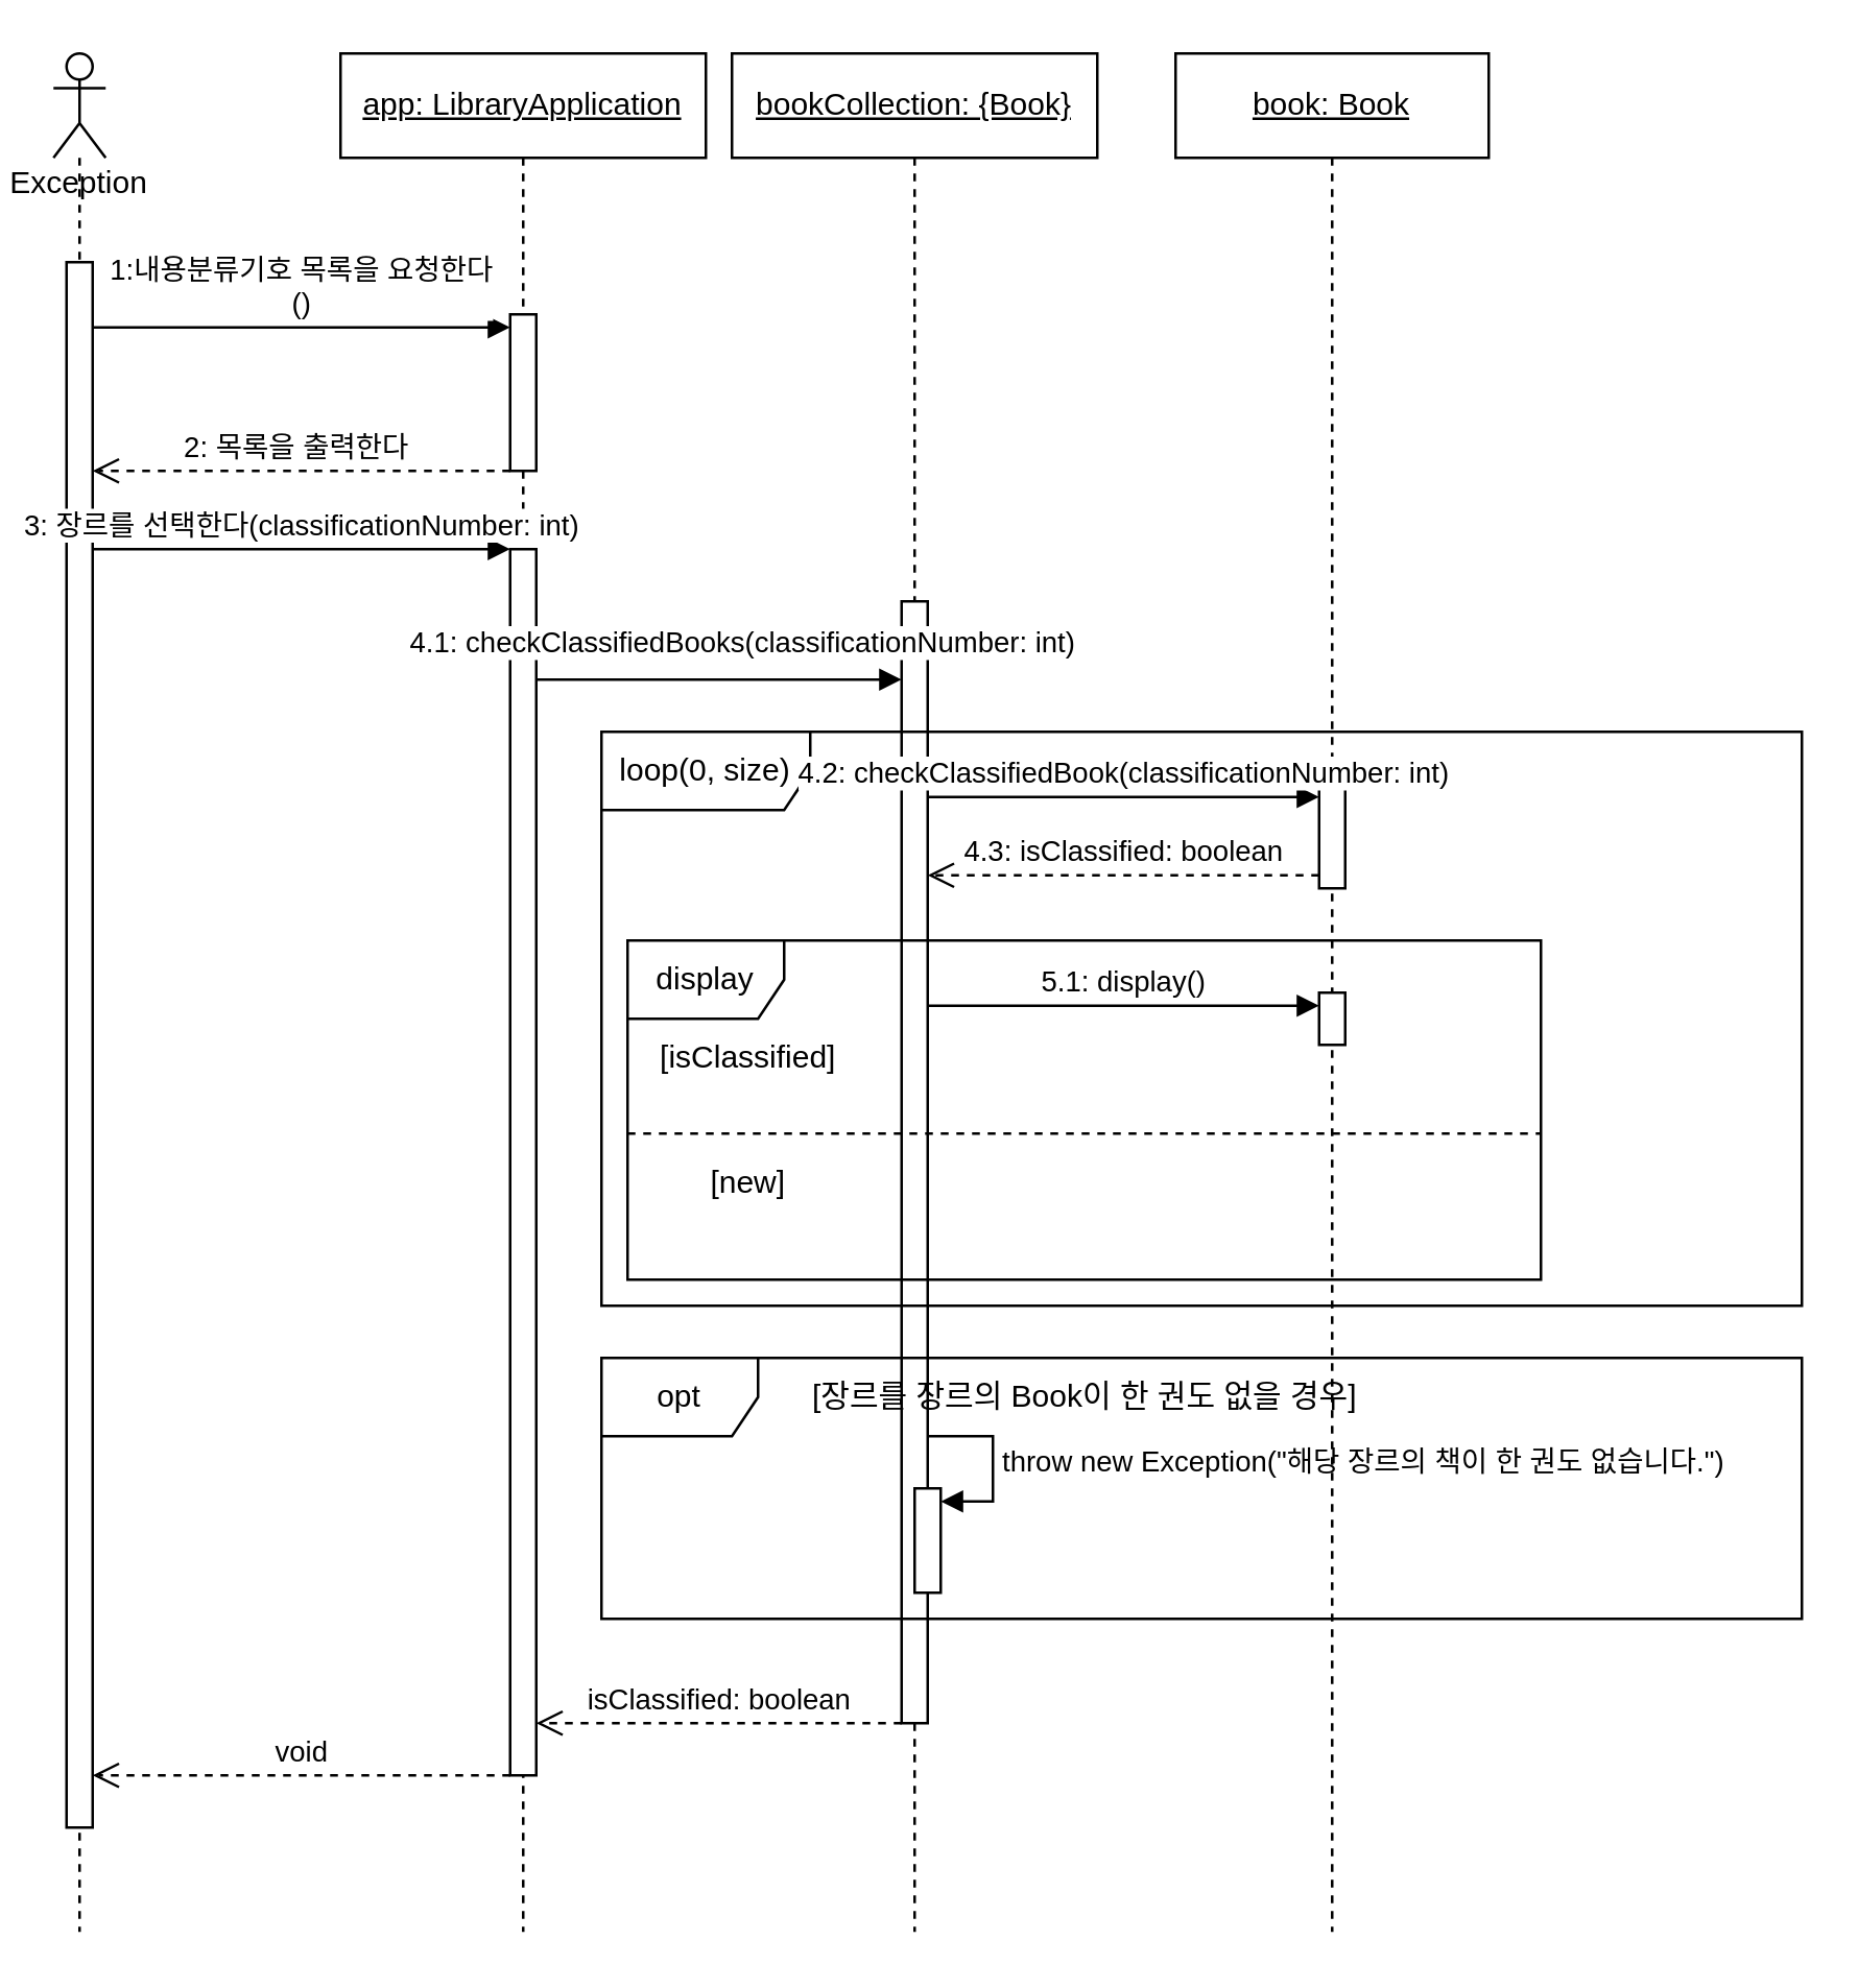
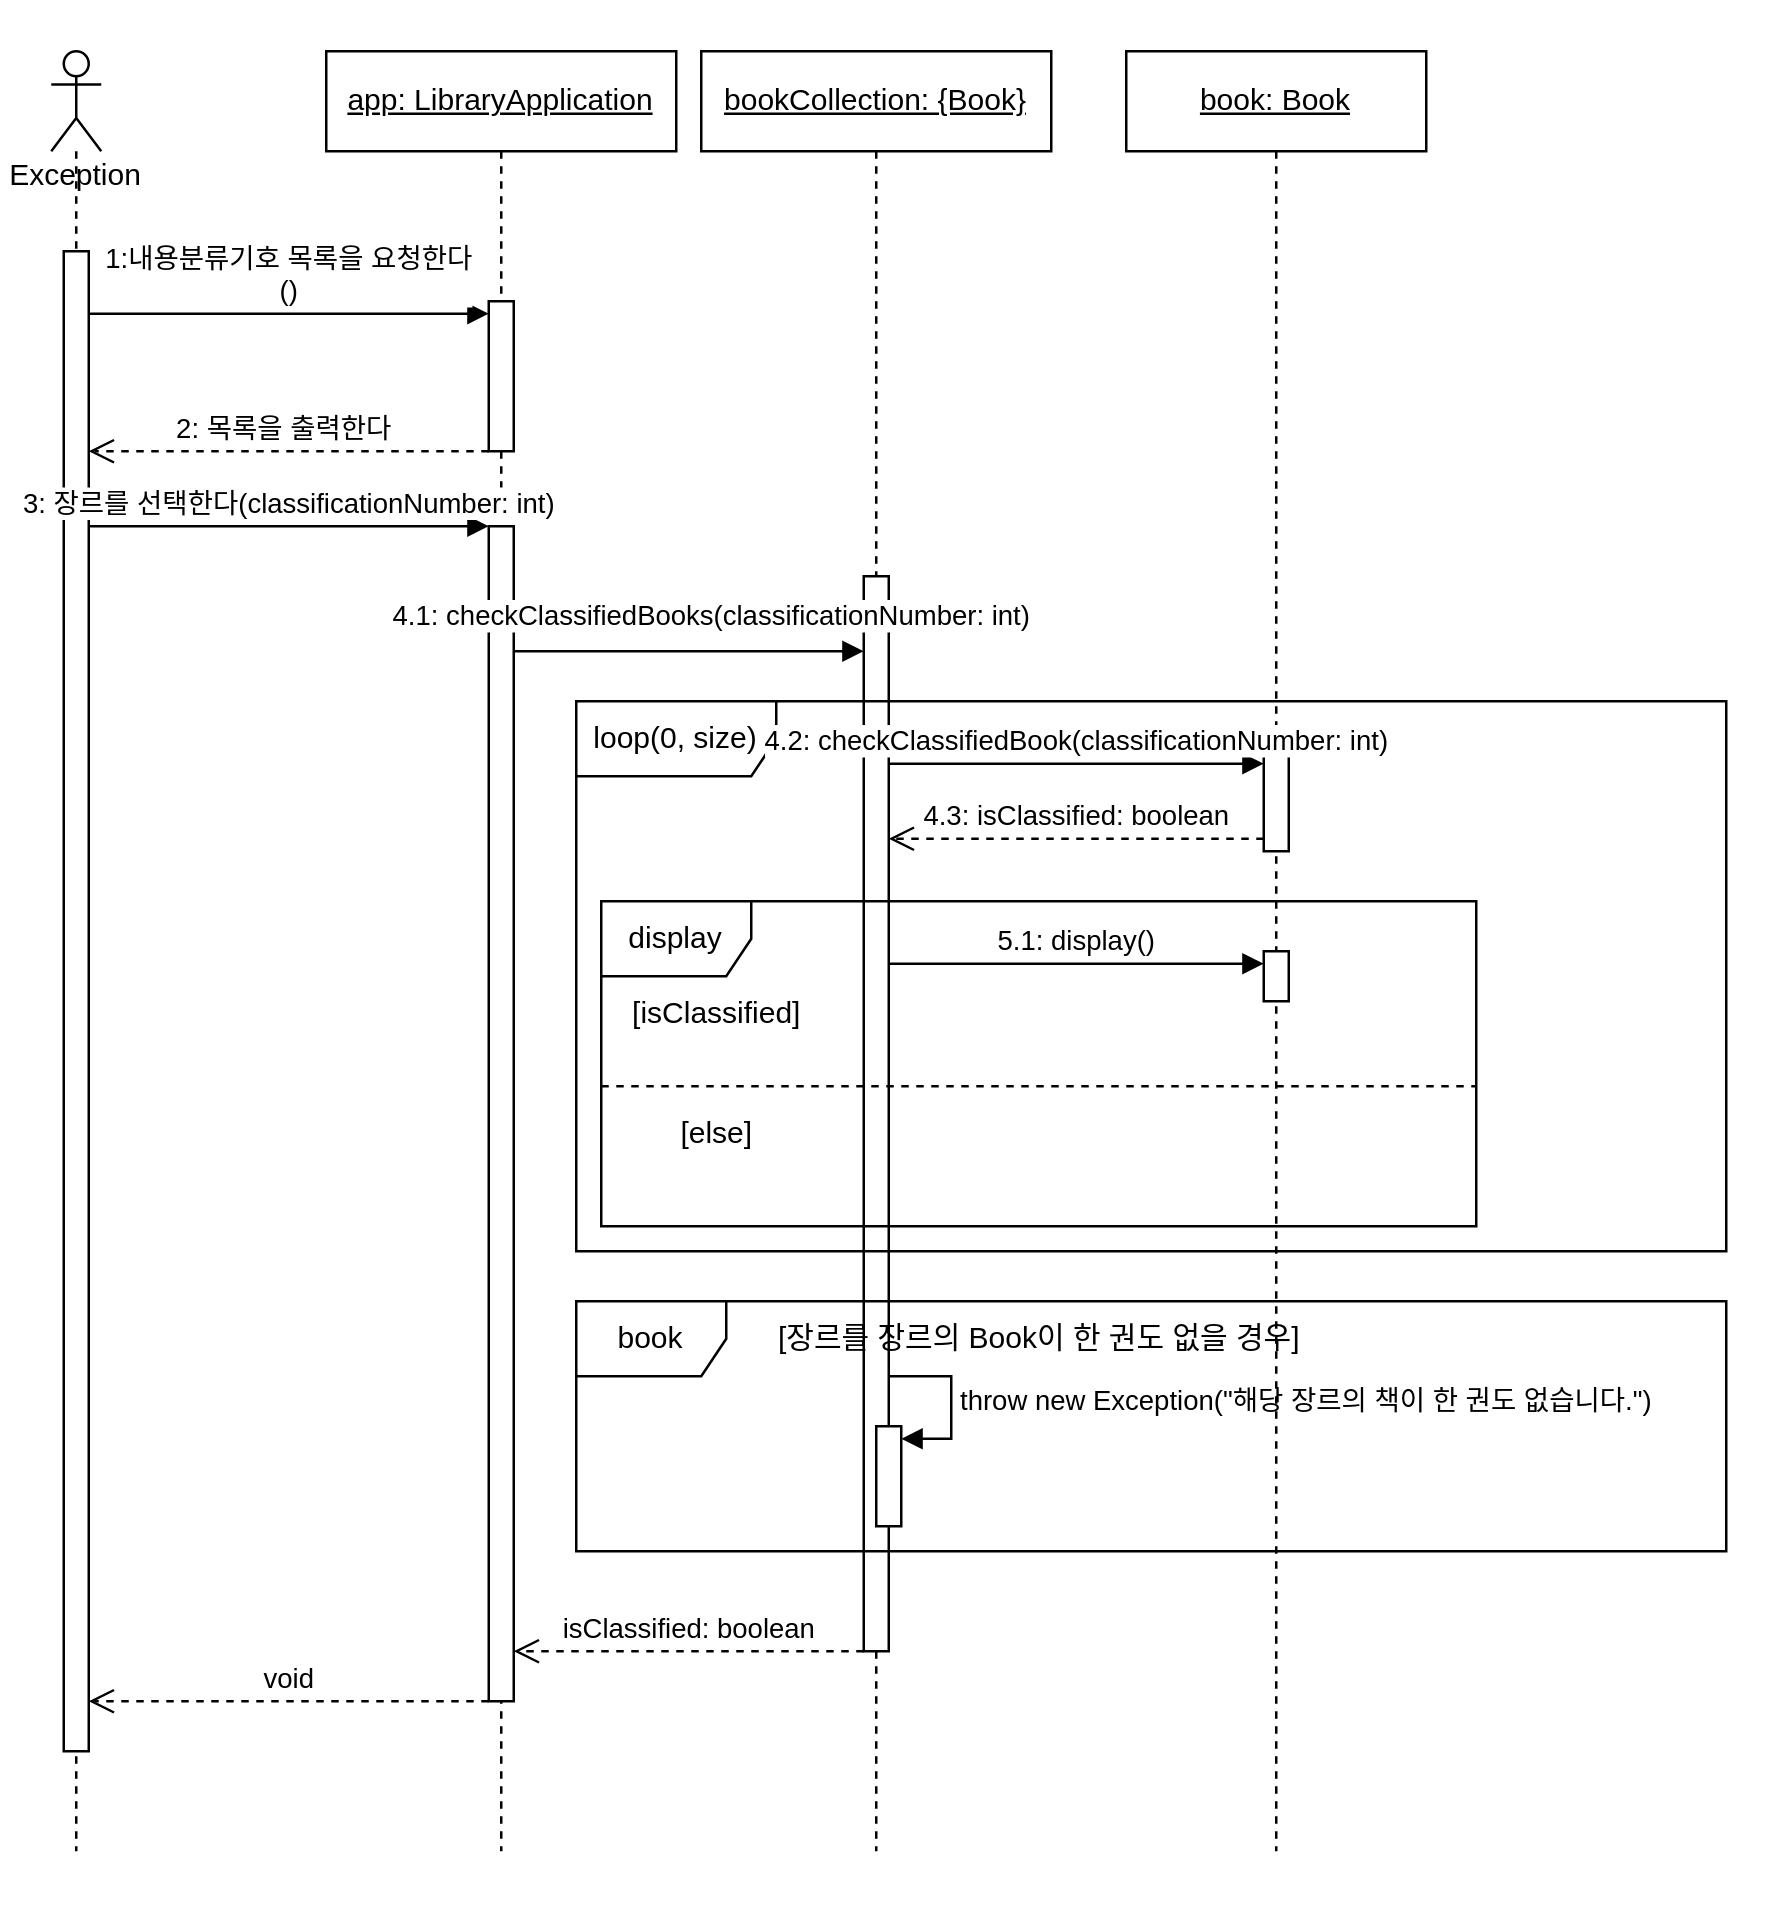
- <mxCell id="30" value="[new]" style="text;html=1;align=center;verticalAlign=middle;resizable=0;points=[];autosize=1;strokeColor=none;fillColor=none;" vertex="1" parent="1"><mxGeometry x="261" y="437.998" width="50" height="30" as="geometry" /></mxCell>
+ <mxCell id="30" value="[else]" style="text;html=1;align=center;verticalAlign=middle;resizable=0;points=[];autosize=1;strokeColor=none;fillColor=none;" vertex="1" parent="1"><mxGeometry x="261" y="437.998" width="50" height="30" as="geometry" /></mxCell>
- <mxCell id="27" value="opt" style="shape=umlFrame;whiteSpace=wrap;html=1;pointerEvents=0;" vertex="1" parent="26"><mxGeometry width="460.0" height="100.0" as="geometry" /></mxCell>
+ <mxCell id="27" value="book" style="shape=umlFrame;whiteSpace=wrap;html=1;pointerEvents=0;" vertex="1" parent="26"><mxGeometry width="460.0" height="100.0" as="geometry" /></mxCell>
